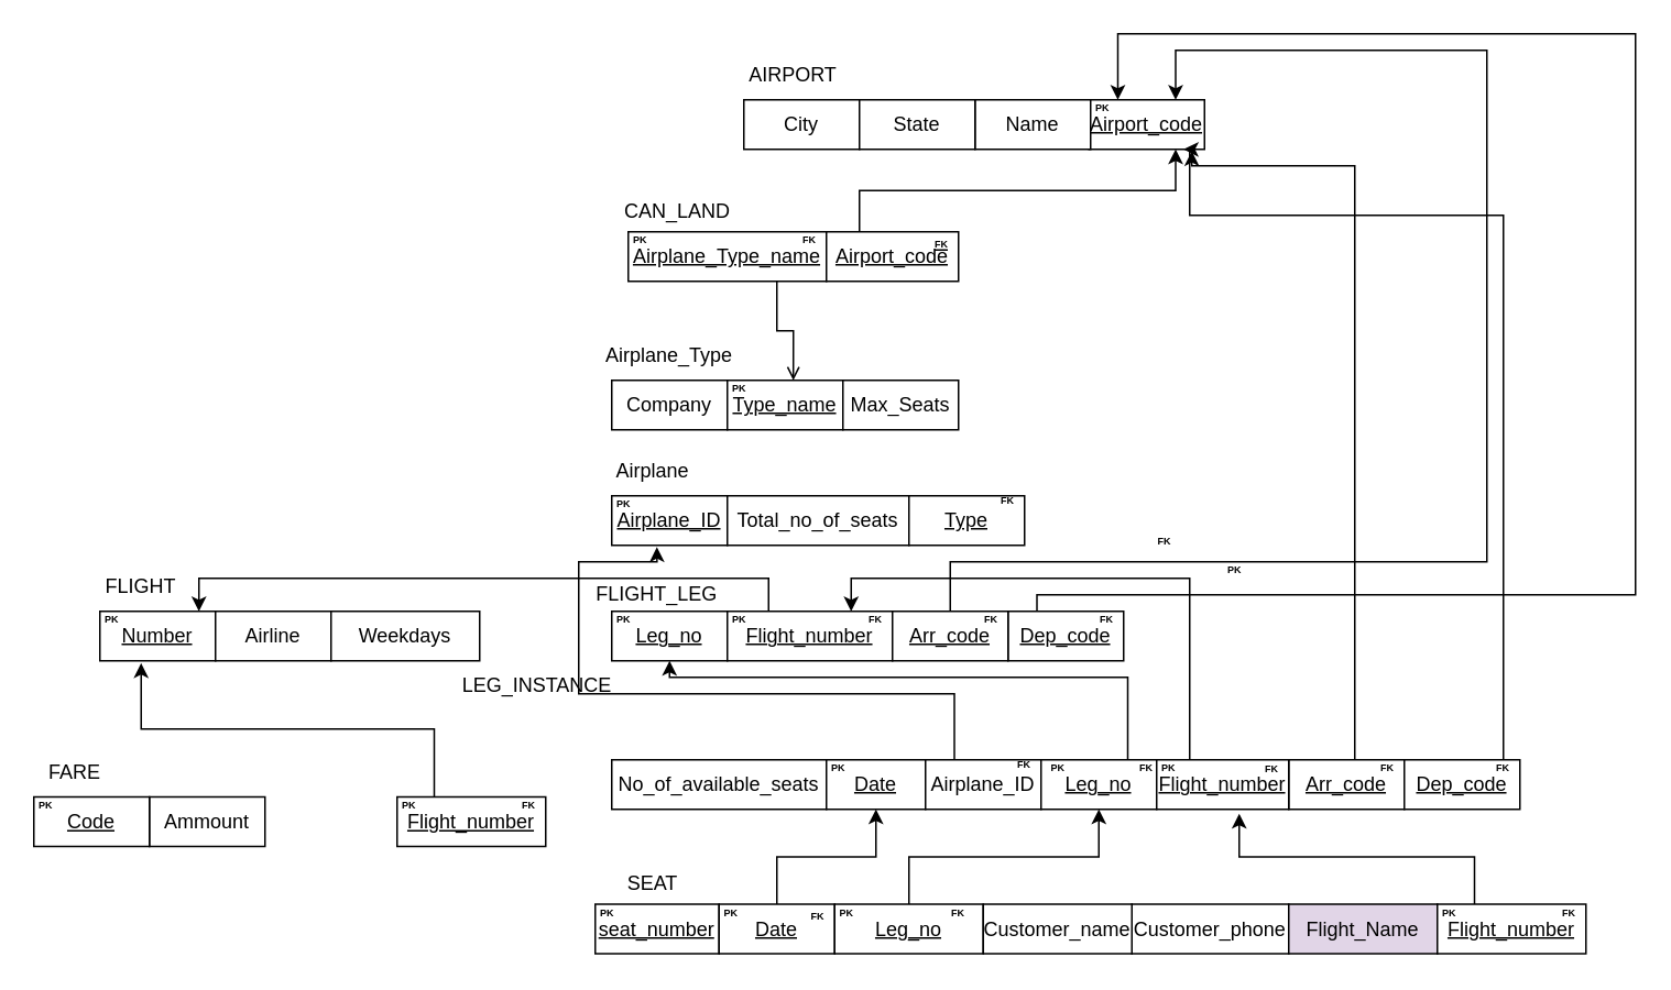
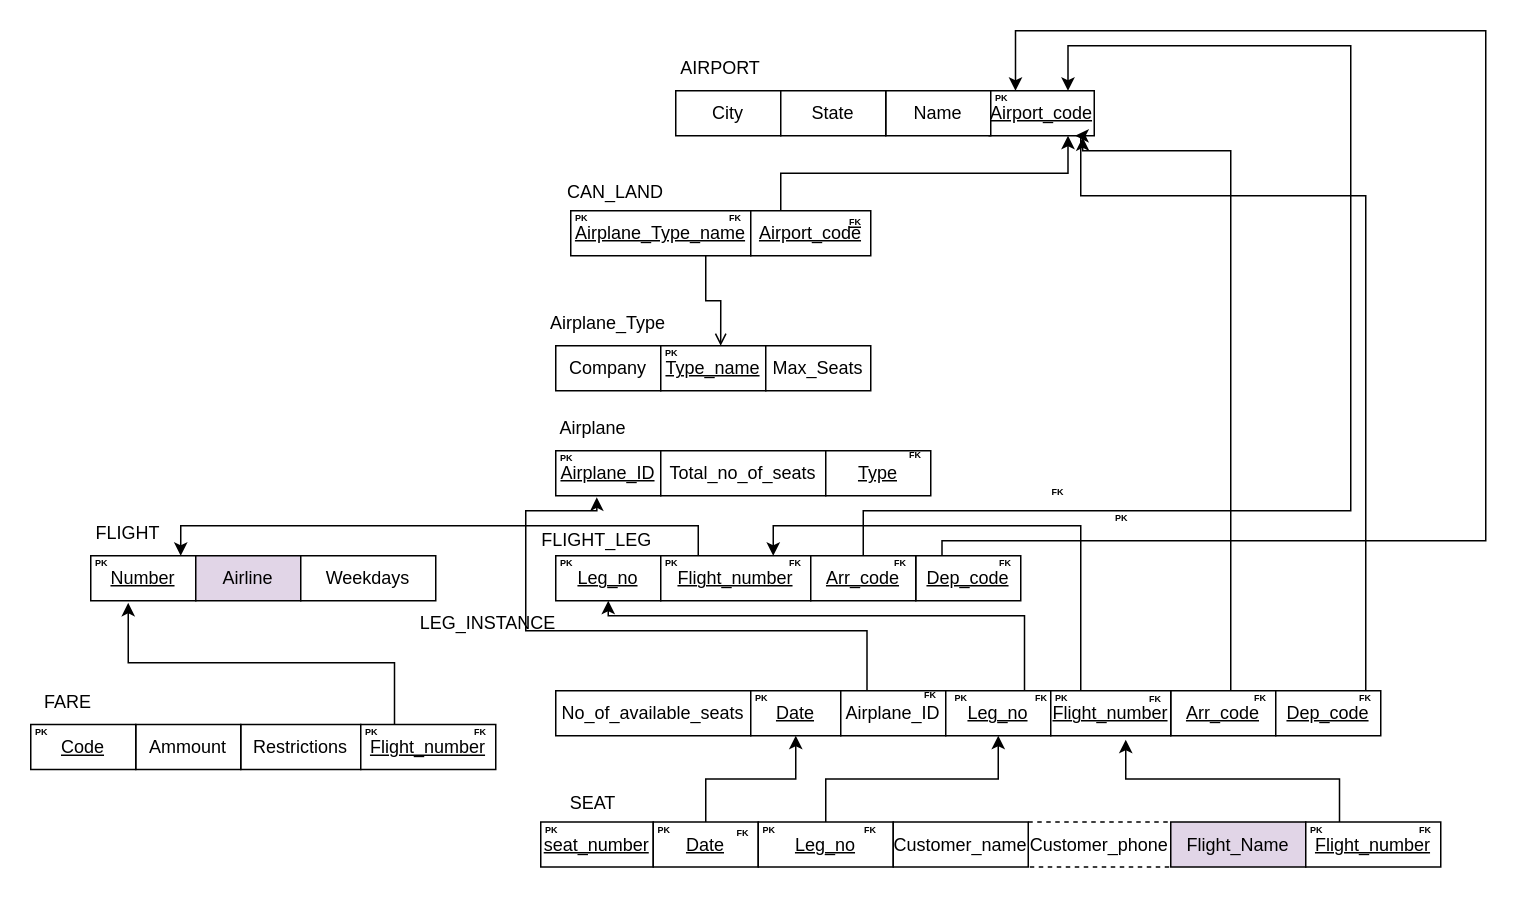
- <mxCell id="28" value="Airline" style="rounded=0;whiteSpace=wrap;html=1;" parent="1" vertex="1"><mxGeometry x="130" y="370" width="70" height="30" as="geometry" /></mxCell>
+ <mxCell id="28" value="Airline" style="rounded=0;whiteSpace=wrap;html=1;fillColor=#e1d5e7;" parent="1" vertex="1"><mxGeometry x="130" y="370" width="70" height="30" as="geometry" /></mxCell>
+ <mxCell id="23" value="Restrictions" style="rounded=0;whiteSpace=wrap;html=1;" parent="1" vertex="1"><mxGeometry x="160" y="482.5" width="80" height="30" as="geometry" /></mxCell>
- <mxCell id="67" value="Customer_phone" style="rounded=0;whiteSpace=wrap;html=1;fontStyle=0" parent="1" vertex="1"><mxGeometry x="685" y="547.5" width="95" height="30" as="geometry" /></mxCell>
+ <mxCell id="67" value="Customer_phone" style="rounded=0;whiteSpace=wrap;html=1;fontStyle=0;dashed=1;" parent="1" vertex="1"><mxGeometry x="685" y="547.5" width="95" height="30" as="geometry" /></mxCell>
